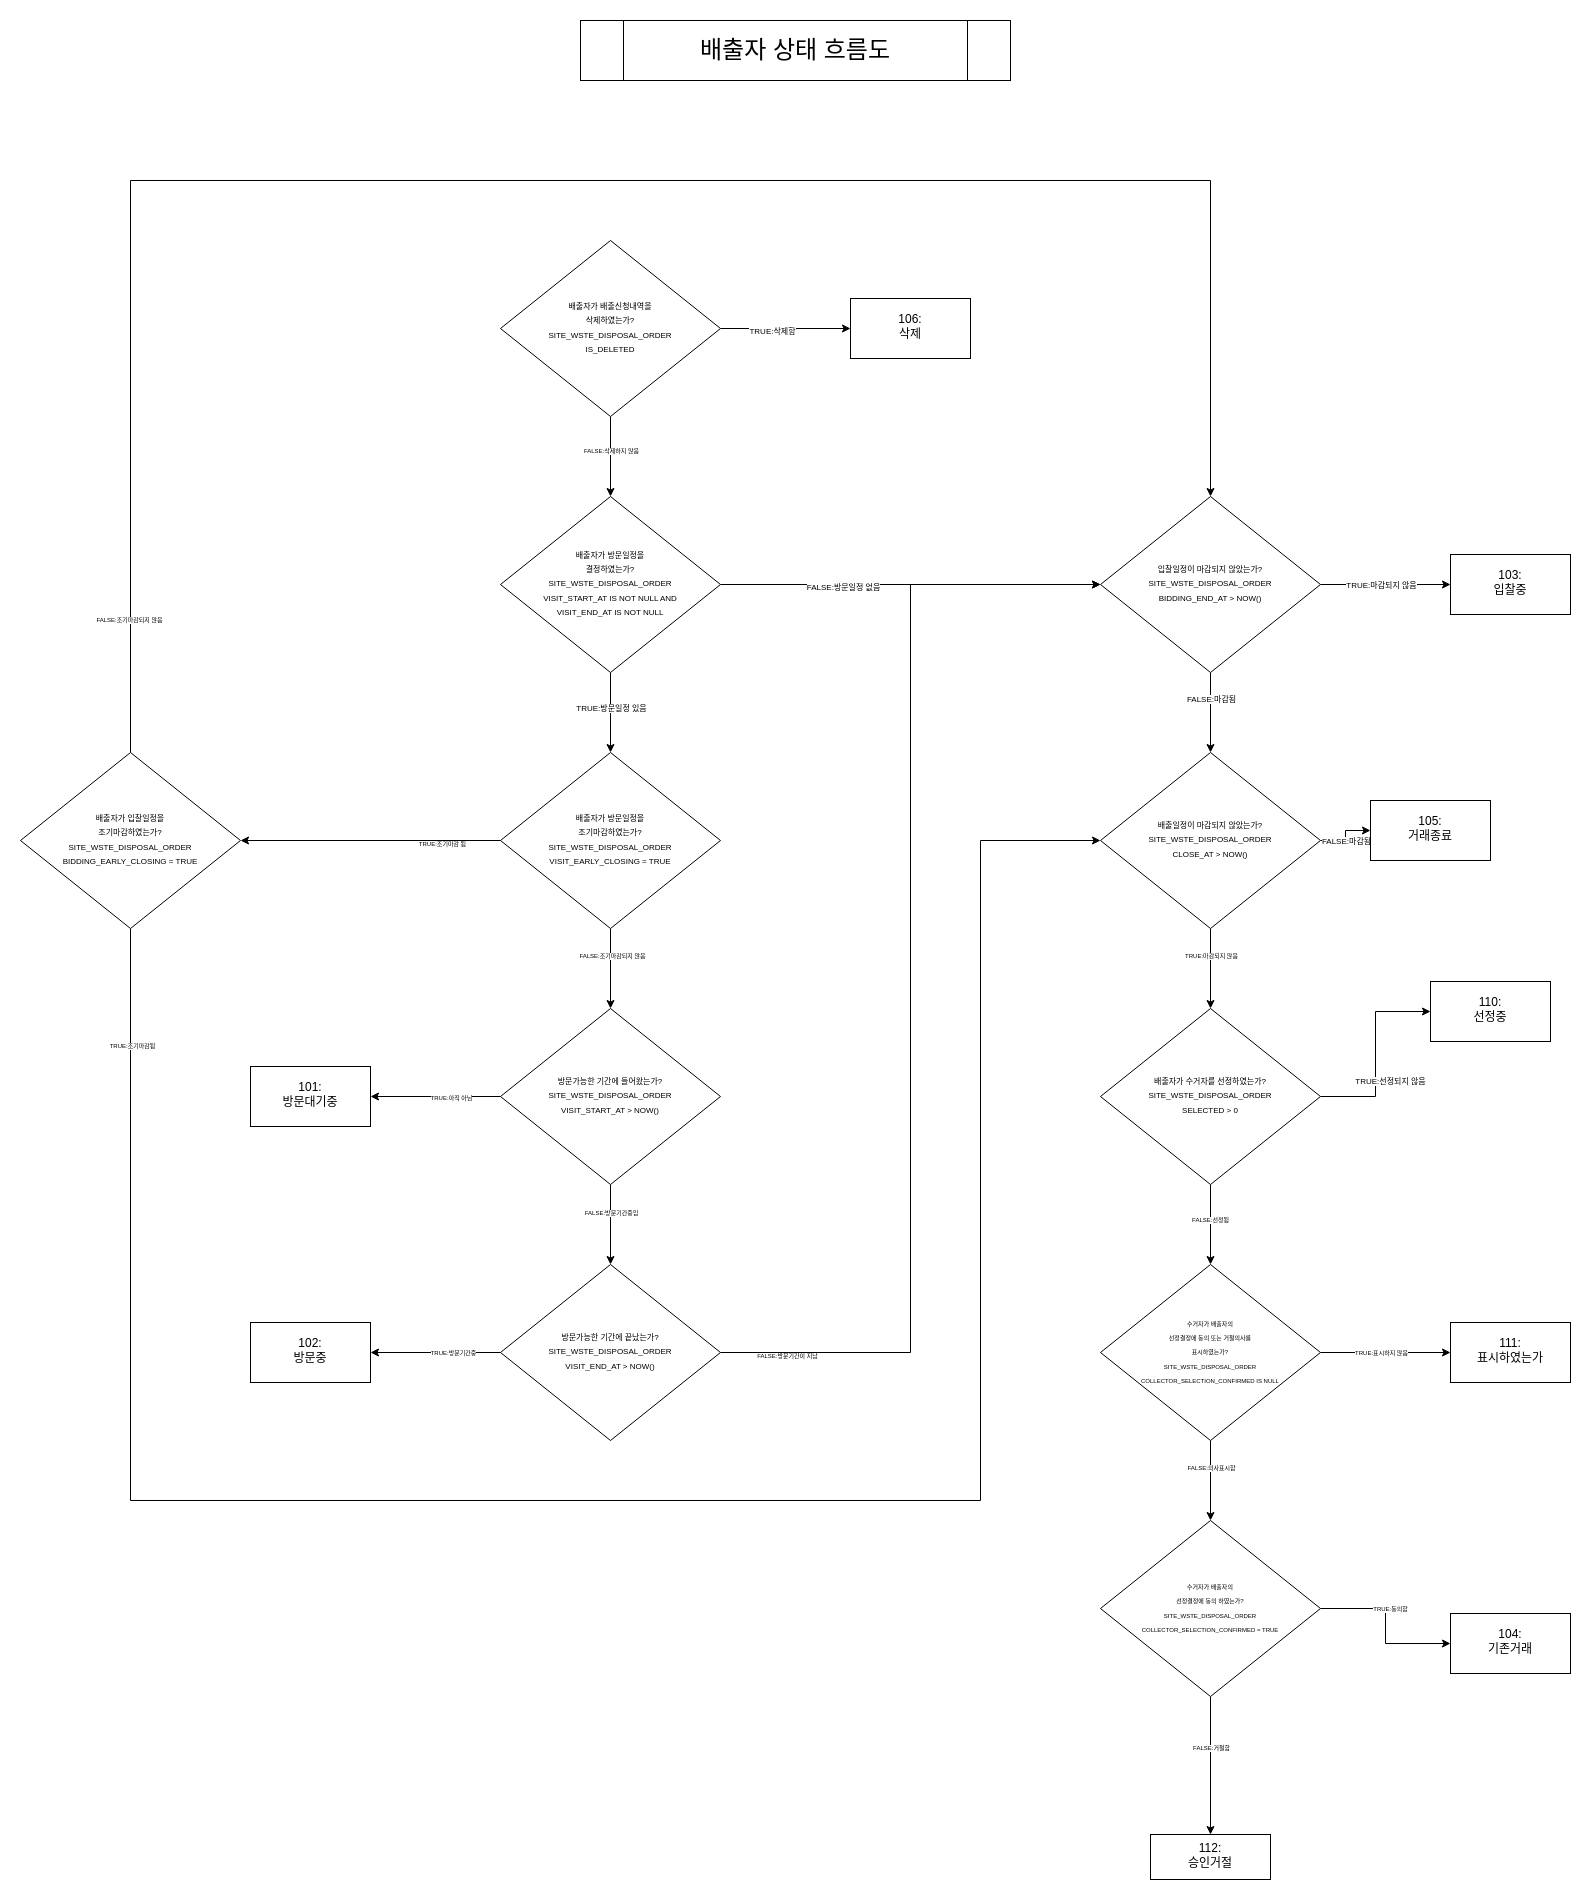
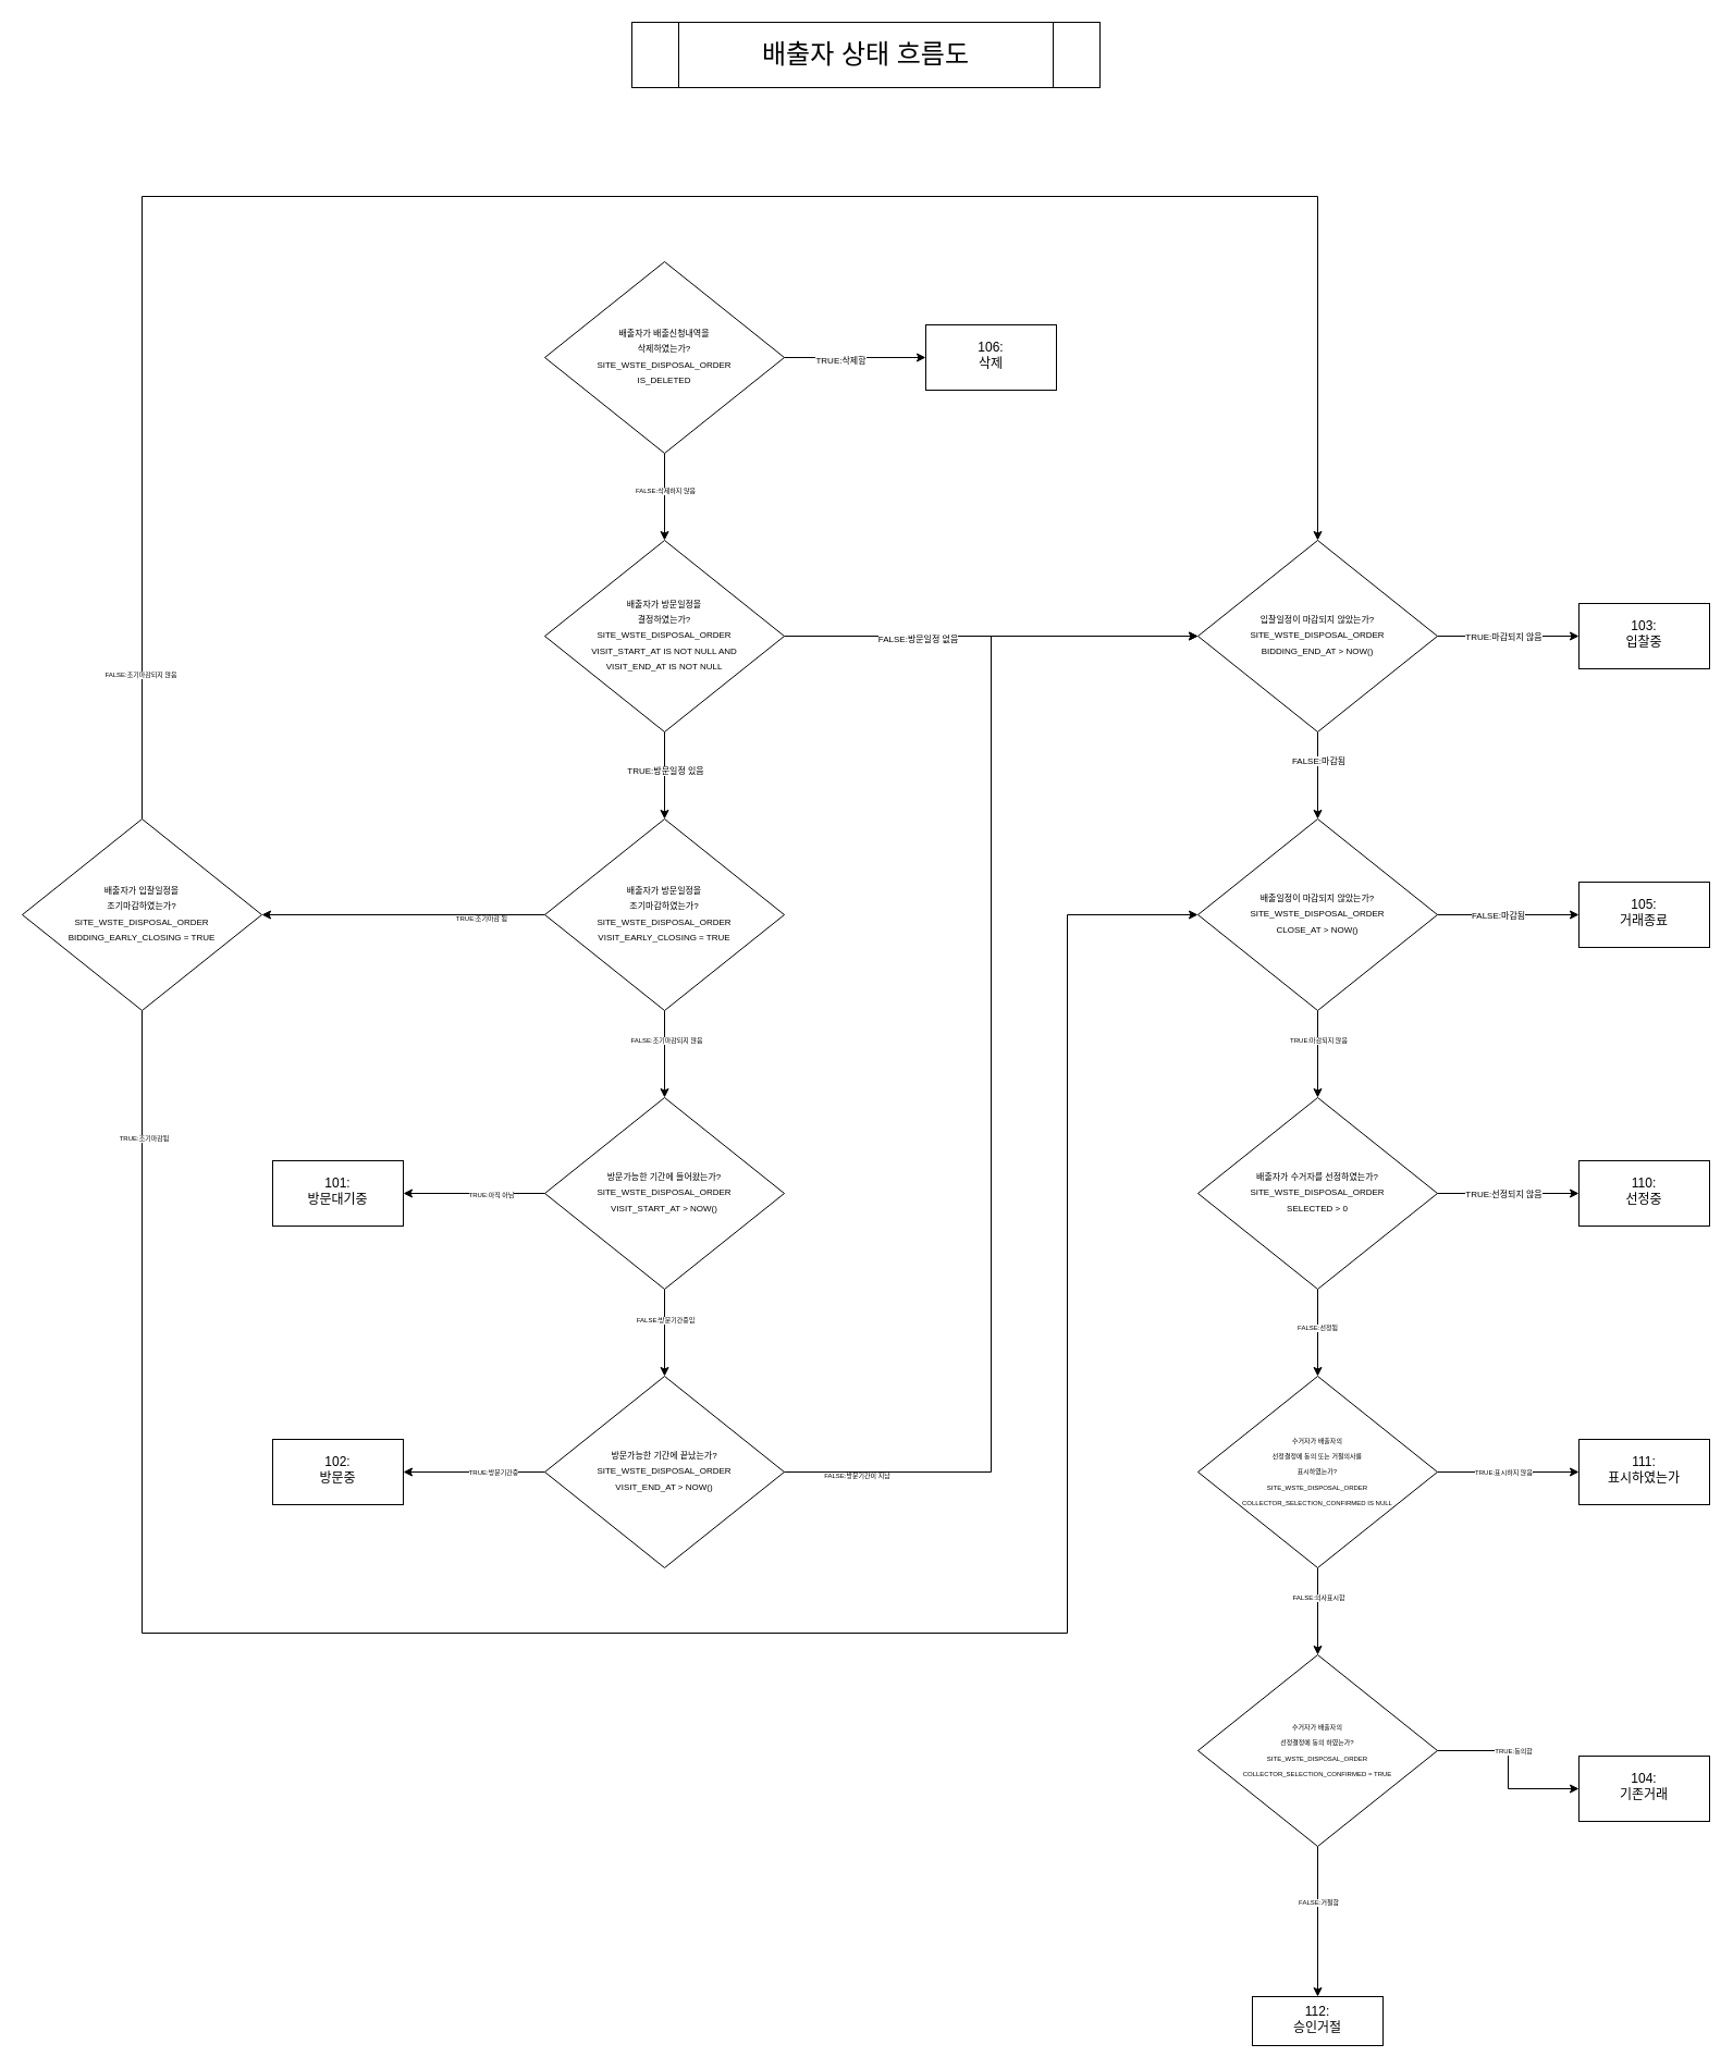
- <mxCell id="29" value="105:&lt;br&gt;거래종료" style="whiteSpace=wrap;html=1;shadow=0;strokeWidth=1;spacing=6;spacingTop=-4;" vertex="1" parent="1"><mxGeometry x="1370" y="800" width="120" height="60" as="geometry" /></mxCell>
+ <mxCell id="29" value="105:&lt;br&gt;거래종료" style="whiteSpace=wrap;html=1;shadow=0;strokeWidth=1;spacing=6;spacingTop=-4;" vertex="1" parent="1"><mxGeometry x="1450" y="810" width="120" height="60" as="geometry" /></mxCell>
- <mxCell id="35" value="110:&lt;br&gt;선정중" style="whiteSpace=wrap;html=1;shadow=0;strokeWidth=1;spacing=6;spacingTop=-4;" vertex="1" parent="1"><mxGeometry x="1430" y="981" width="120" height="60" as="geometry" /></mxCell>
+ <mxCell id="35" value="110:&lt;br&gt;선정중" style="whiteSpace=wrap;html=1;shadow=0;strokeWidth=1;spacing=6;spacingTop=-4;" vertex="1" parent="1"><mxGeometry x="1450" y="1066" width="120" height="60" as="geometry" /></mxCell>
